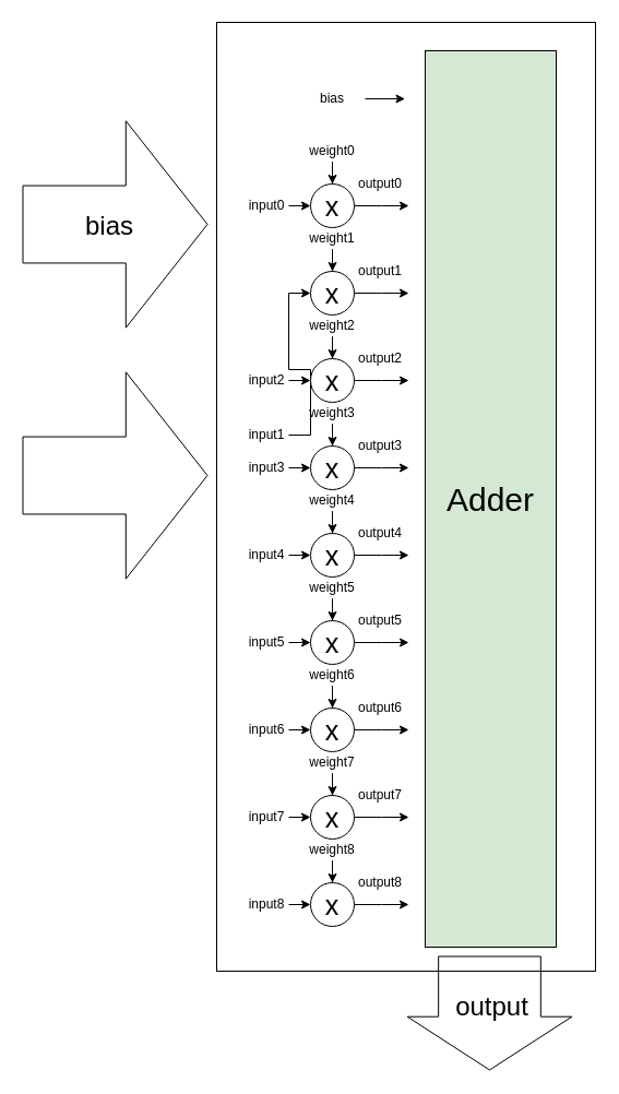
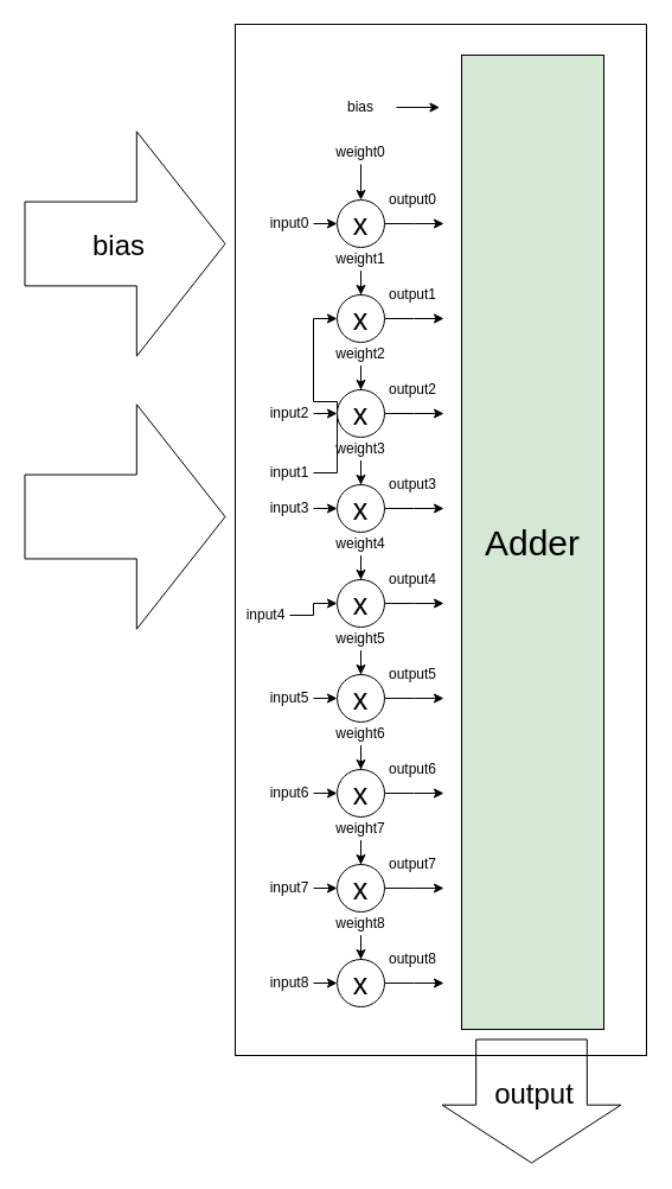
- <mxCell id="6" value="weight0" style="text;html=1;strokeColor=none;fillColor=none;align=center;verticalAlign=middle;whiteSpace=wrap;rounded=0;" vertex="1" parent="1"><mxGeometry x="274" y="128" width="60" height="20" as="geometry" /></mxCell>
+ <mxCell id="6" value="weight0" style="text;html=1;strokeColor=none;fillColor=none;align=center;verticalAlign=middle;whiteSpace=wrap;rounded=0;" vertex="1" parent="1"><mxGeometry x="274" y="118" width="60" height="20" as="geometry" /></mxCell>
- <mxCell id="36" value="input4" style="text;html=1;strokeColor=none;fillColor=none;align=center;verticalAlign=middle;whiteSpace=wrap;rounded=0;" vertex="1" parent="1"><mxGeometry x="224" y="498" width="40" height="20" as="geometry" /></mxCell>
+ <mxCell id="36" value="input4" style="text;html=1;strokeColor=none;fillColor=none;align=center;verticalAlign=middle;whiteSpace=wrap;rounded=0;" vertex="1" parent="1"><mxGeometry x="204" y="508" width="40" height="20" as="geometry" /></mxCell>
